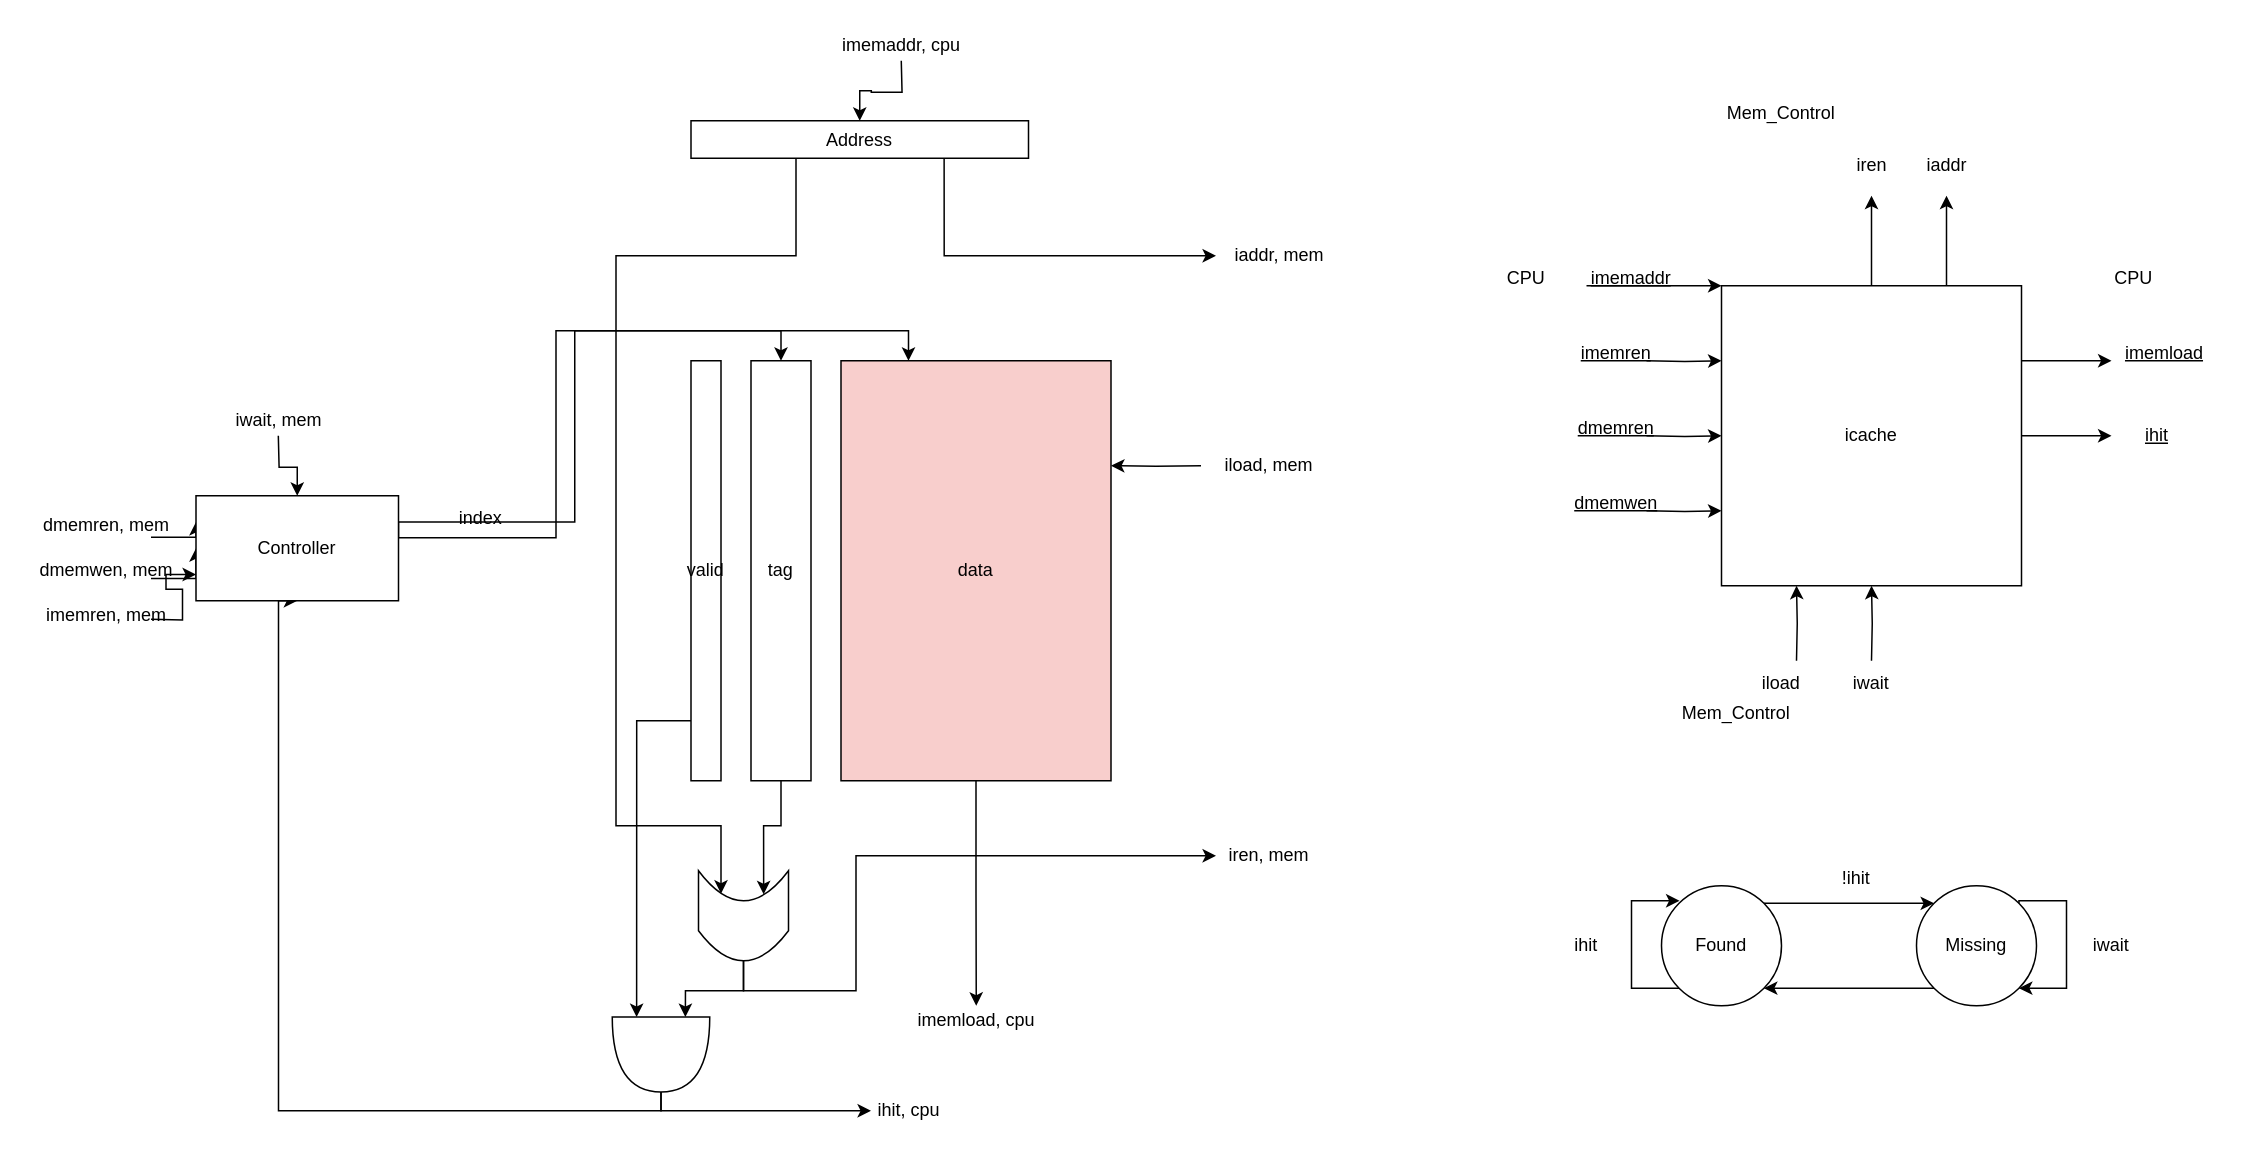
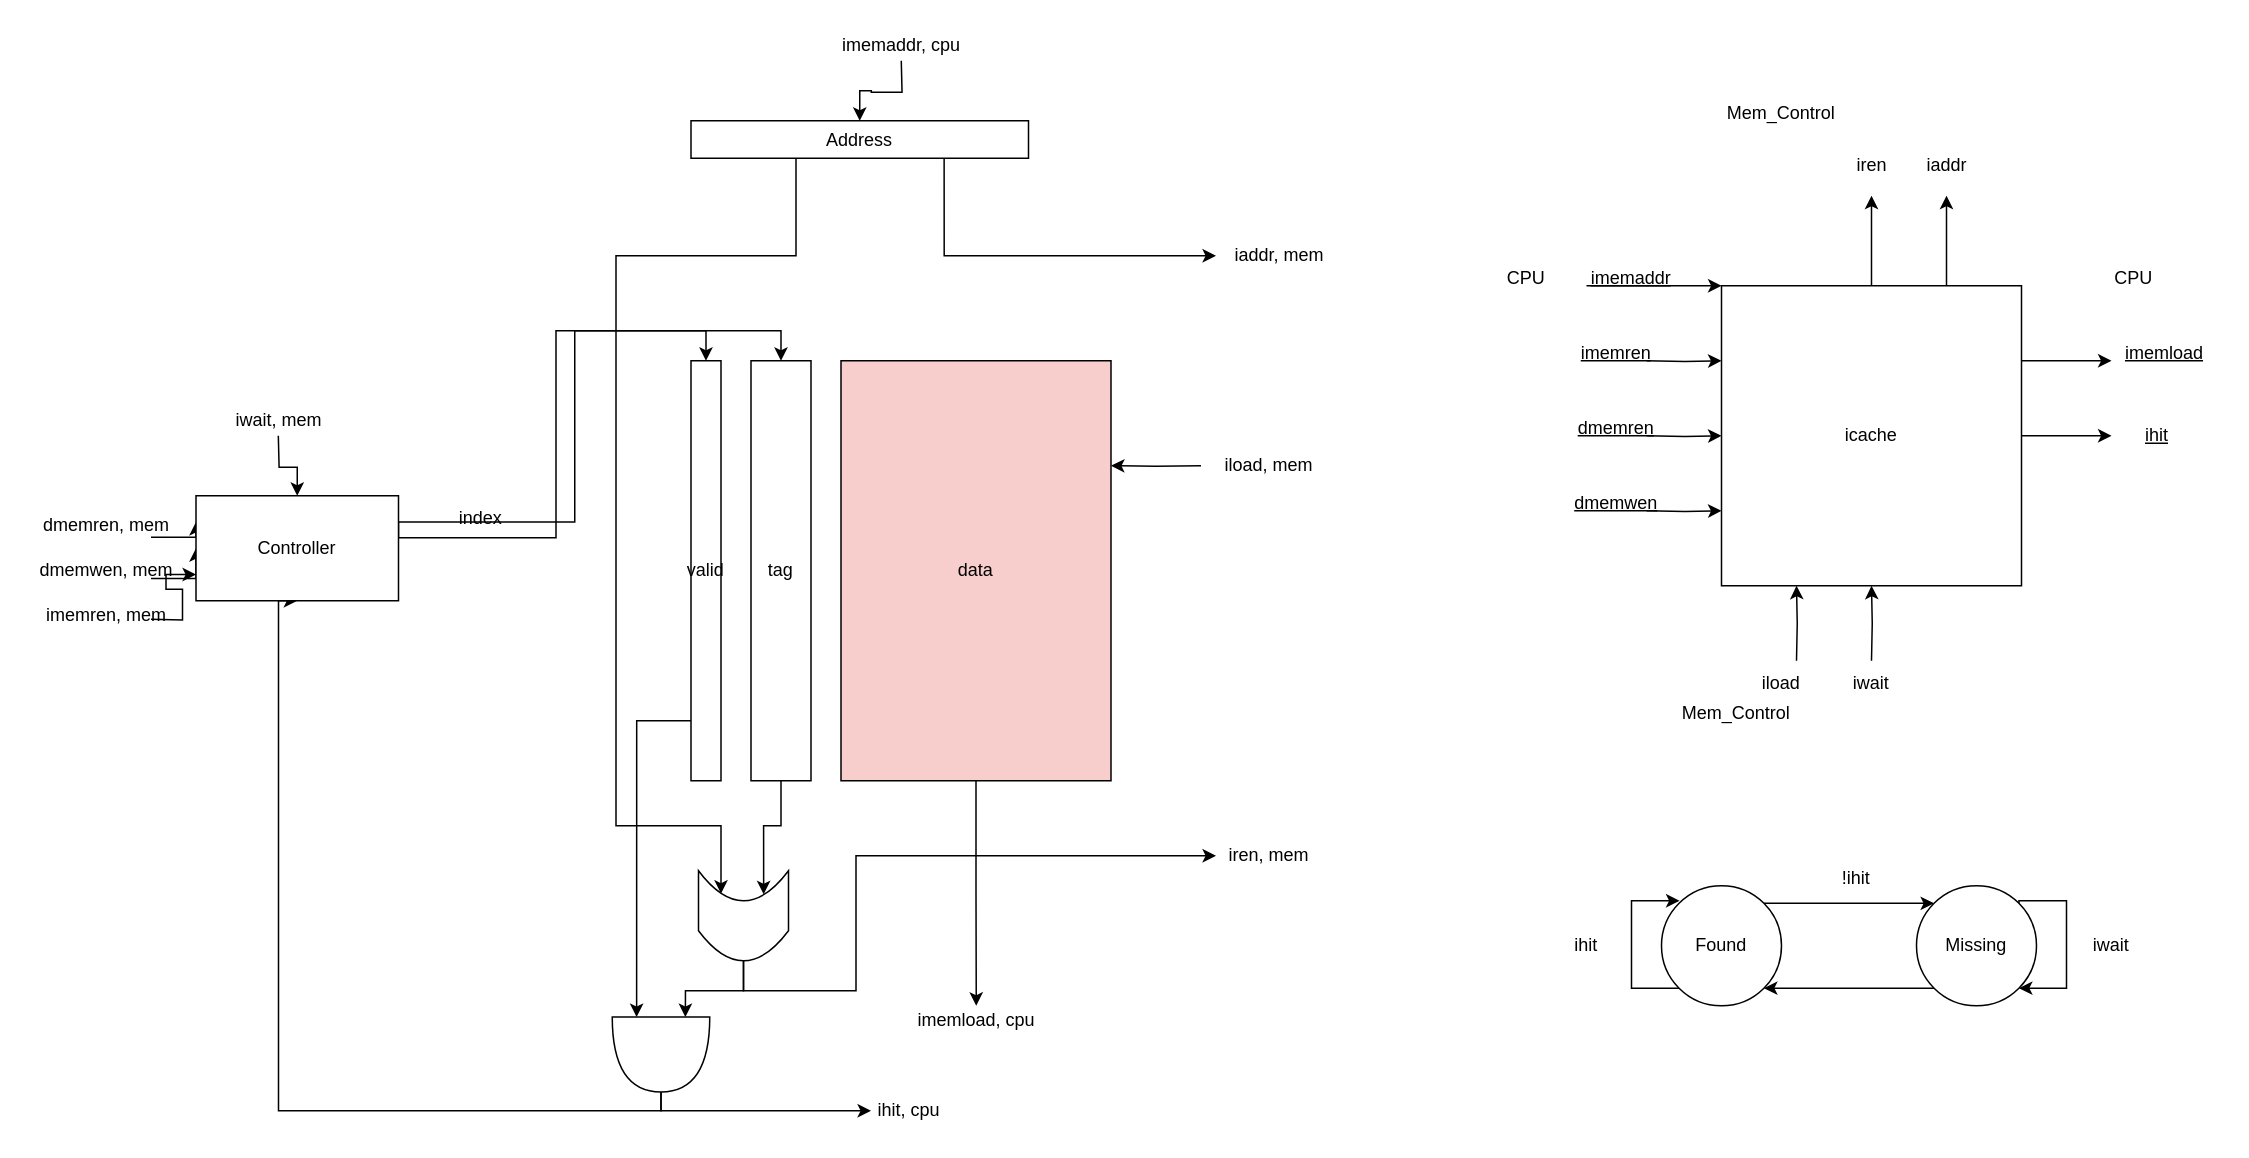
- <mxCell id="57" style="edgeStyle=orthogonalEdgeStyle;rounded=0;orthogonalLoop=1;jettySize=auto;html=1;exitX=1;exitY=0.25;exitDx=0;exitDy=0;entryX=0.25;entryY=0;entryDx=0;entryDy=0;" parent="1" source="62" target="38" edge="1"><mxGeometry relative="1" as="geometry"><Array as="points"><mxPoint x="370" y="358" /><mxPoint x="370" y="220" /><mxPoint x="605" y="220" /></Array></mxGeometry></mxCell>
+ <mxCell id="55" style="edgeStyle=orthogonalEdgeStyle;rounded=0;orthogonalLoop=1;jettySize=auto;html=1;exitX=1;exitY=0.25;exitDx=0;exitDy=0;entryX=0.5;entryY=0;entryDx=0;entryDy=0;" parent="1" source="62" target="33" edge="1"><mxGeometry relative="1" as="geometry"><Array as="points"><mxPoint x="370" y="358" /><mxPoint x="370" y="220" /><mxPoint x="470" y="220" /></Array></mxGeometry></mxCell>
